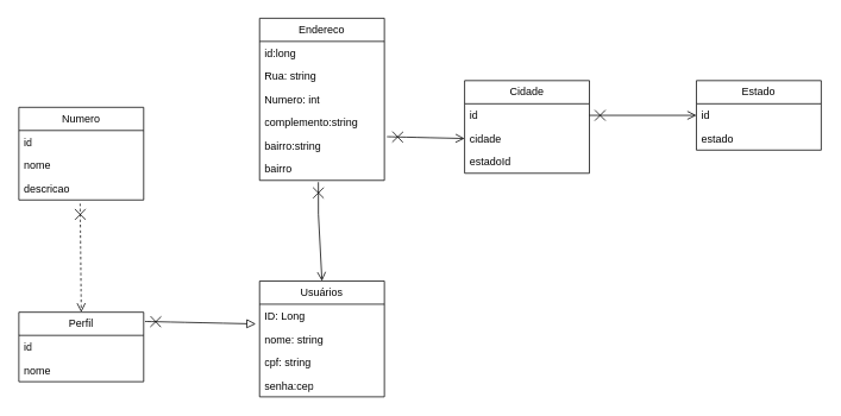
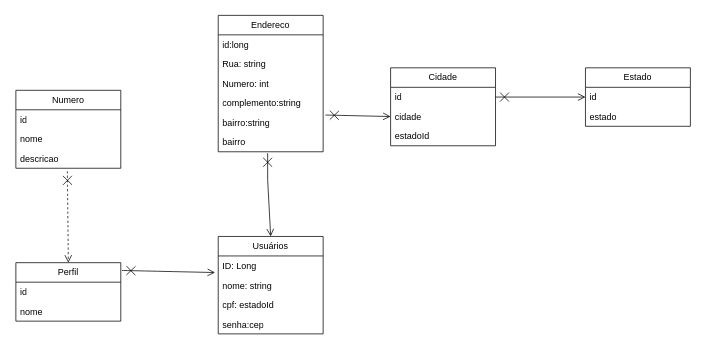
- <mxCell id="27" value="" style="endArrow=block;startArrow=cross;endFill=0;startFill=0;endSize=8;startSize=10;html=1;rounded=0;entryX=-0.03;entryY=-0.148;entryDx=0;entryDy=0;exitX=1.011;exitY=0.133;exitDx=0;exitDy=0;exitPerimeter=0;curved=1;entryPerimeter=0;" edge="1" parent="1" source="24" target="4"><mxGeometry width="160" relative="1" as="geometry"><mxPoint x="160" y="361" as="sourcePoint" /><mxPoint x="247" y="363" as="targetPoint" /></mxGeometry></mxCell>
+ <mxCell id="27" value="" style="endArrow=open;startArrow=cross;endFill=0;startFill=0;endSize=8;startSize=10;html=1;rounded=0;entryX=-0.03;entryY=-0.148;entryDx=0;entryDy=0;exitX=1.011;exitY=0.133;exitDx=0;exitDy=0;exitPerimeter=0;curved=1;entryPerimeter=0;" edge="1" parent="1" source="24" target="4"><mxGeometry width="160" relative="1" as="geometry"><mxPoint x="160" y="361" as="sourcePoint" /><mxPoint x="247" y="363" as="targetPoint" /></mxGeometry></mxCell>
- <mxCell id="5" value="cpf: string" style="text;strokeColor=none;fillColor=none;align=left;verticalAlign=top;spacingLeft=4;spacingRight=4;overflow=hidden;rotatable=0;points=[[0,0.5],[1,0.5]];portConstraint=eastwest;whiteSpace=wrap;html=1;" vertex="1" parent="2"><mxGeometry y="78" width="140" height="26" as="geometry" /></mxCell>
+ <mxCell id="5" value="cpf: estadoId" style="text;strokeColor=none;fillColor=none;align=left;verticalAlign=top;spacingLeft=4;spacingRight=4;overflow=hidden;rotatable=0;points=[[0,0.5],[1,0.5]];portConstraint=eastwest;whiteSpace=wrap;html=1;" vertex="1" parent="2"><mxGeometry y="78" width="140" height="26" as="geometry" /></mxCell>
